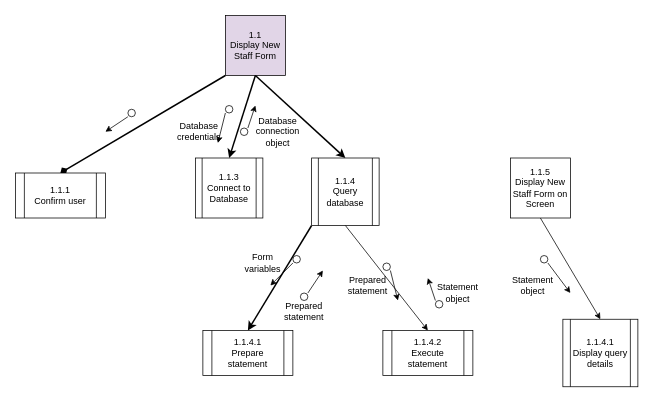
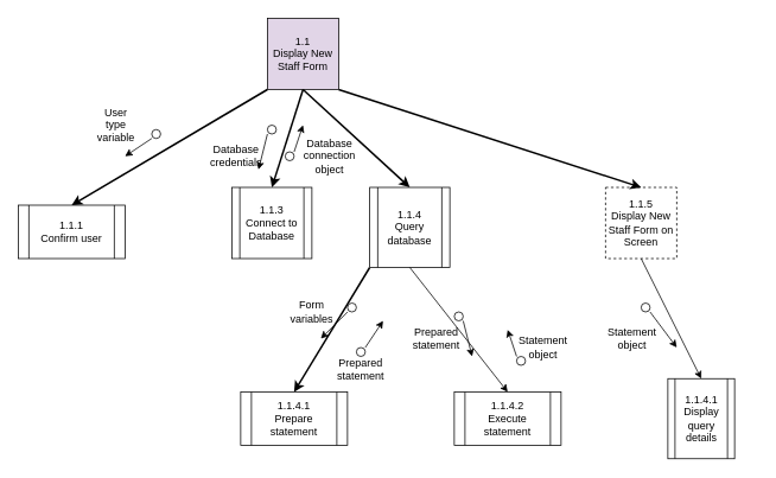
+ <mxCell id="23" value="User type variable" style="text;html=1;strokeColor=none;fillColor=none;align=center;verticalAlign=middle;whiteSpace=wrap;rounded=0;" vertex="1" parent="1"><mxGeometry x="110" y="130" width="40" height="20" as="geometry" /></mxCell>
+ <mxCell id="4" value="" style="endArrow=classic;html=1;exitX=1;exitY=1;exitDx=0;exitDy=0;strokeWidth=2;entryX=0.5;entryY=0;entryDx=0;entryDy=0;" parent="1" source="2" target="3" edge="1"><mxGeometry width="50" height="50" relative="1" as="geometry"><mxPoint x="440" y="190" as="sourcePoint" /><mxPoint x="465" y="220" as="targetPoint" /></mxGeometry></mxCell>
- <mxCell id="5" value="" style="endArrow=diamond;html=1;exitX=0;exitY=1;exitDx=0;exitDy=0;entryX=0.5;entryY=0;entryDx=0;entryDy=0;strokeWidth=2;" parent="1" source="2" target="13" edge="1"><mxGeometry width="50" height="50" relative="1" as="geometry"><mxPoint x="190" y="140" as="sourcePoint" /><mxPoint x="145" y="220" as="targetPoint" /></mxGeometry></mxCell>
+ <mxCell id="5" value="" style="endArrow=classic;html=1;exitX=0;exitY=1;exitDx=0;exitDy=0;entryX=0.5;entryY=0;entryDx=0;entryDy=0;strokeWidth=2;" parent="1" source="2" target="13" edge="1"><mxGeometry width="50" height="50" relative="1" as="geometry"><mxPoint x="190" y="140" as="sourcePoint" /><mxPoint x="145" y="220" as="targetPoint" /></mxGeometry></mxCell>
- <mxCell id="3" value="1.1.5&lt;br&gt;Display New Staff Form on Screen" style="whiteSpace=wrap;html=1;aspect=fixed;" parent="1" vertex="1"><mxGeometry x="680" y="210" width="80" height="80" as="geometry" /></mxCell>
+ <mxCell id="3" value="1.1.5&lt;br&gt;Display New Staff Form on Screen" style="whiteSpace=wrap;html=1;aspect=fixed;dashed=1;" parent="1" vertex="1"><mxGeometry x="680" y="210" width="80" height="80" as="geometry" /></mxCell>
- <mxCell id="8" value="1.1.4.1&lt;br&gt;Display query details" style="shape=process;whiteSpace=wrap;html=1;backgroundOutline=1;" parent="1" vertex="1"><mxGeometry x="750" y="425" width="100" height="90" as="geometry" /></mxCell>
+ <mxCell id="8" value="1.1.4.1&lt;br&gt;Display query details" style="shape=process;whiteSpace=wrap;html=1;backgroundOutline=1;" parent="1" vertex="1"><mxGeometry x="750" y="425" width="75" height="90" as="geometry" /></mxCell>
